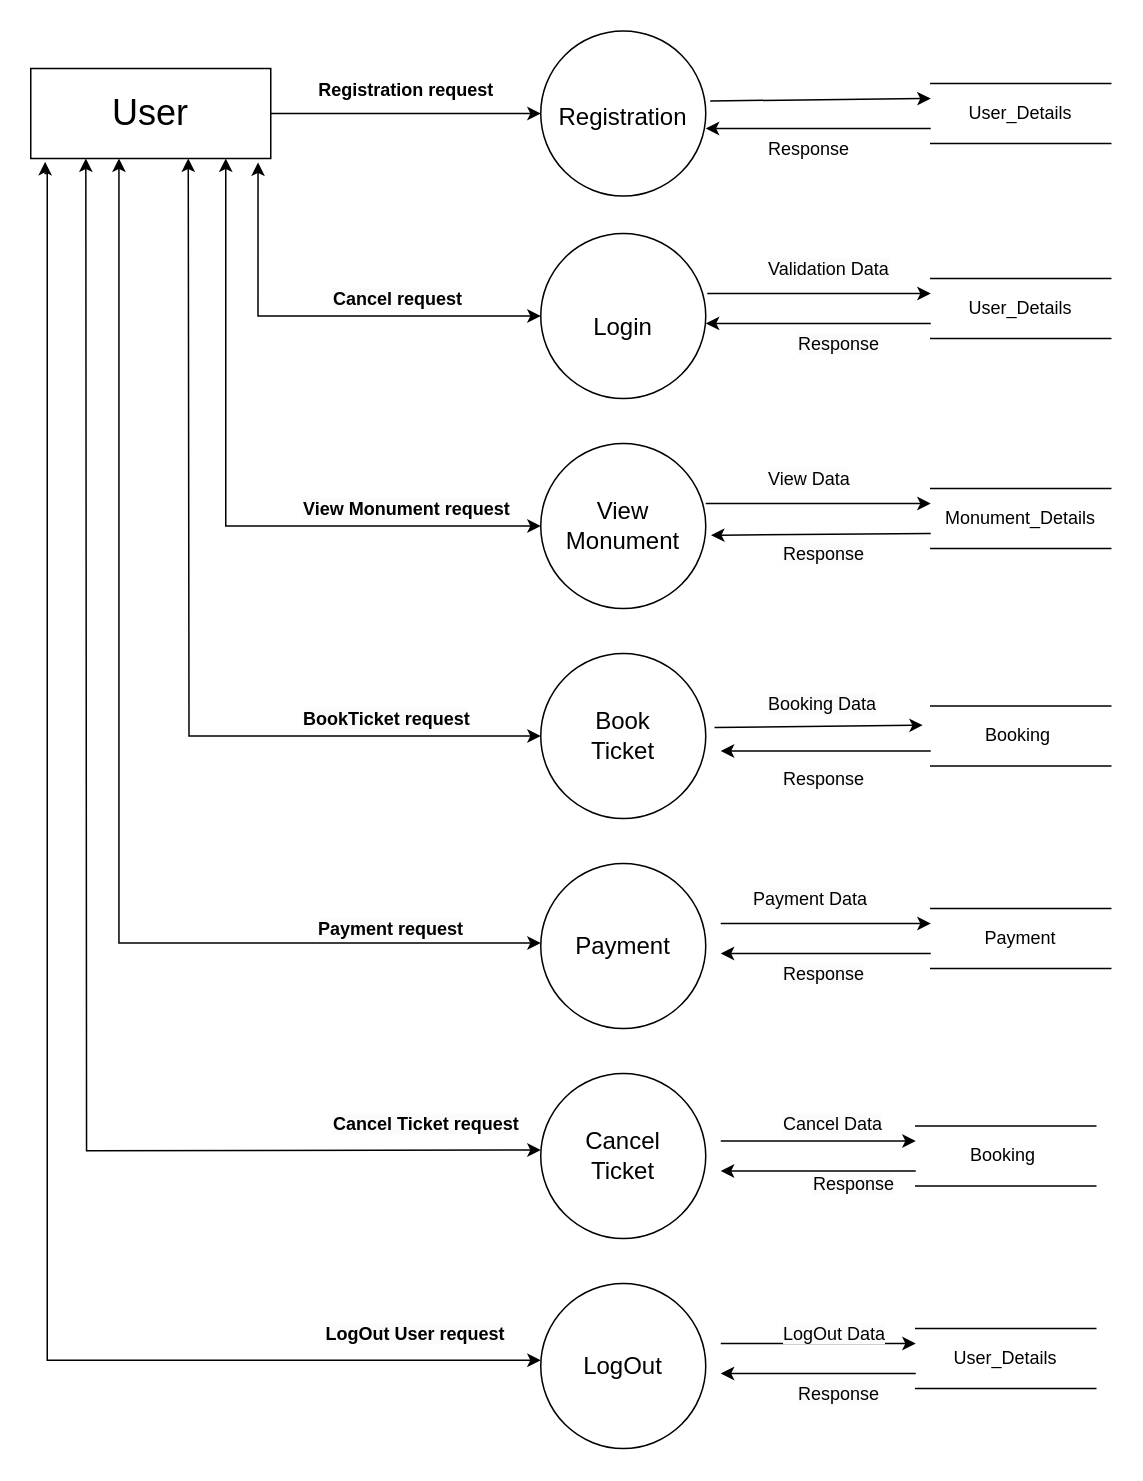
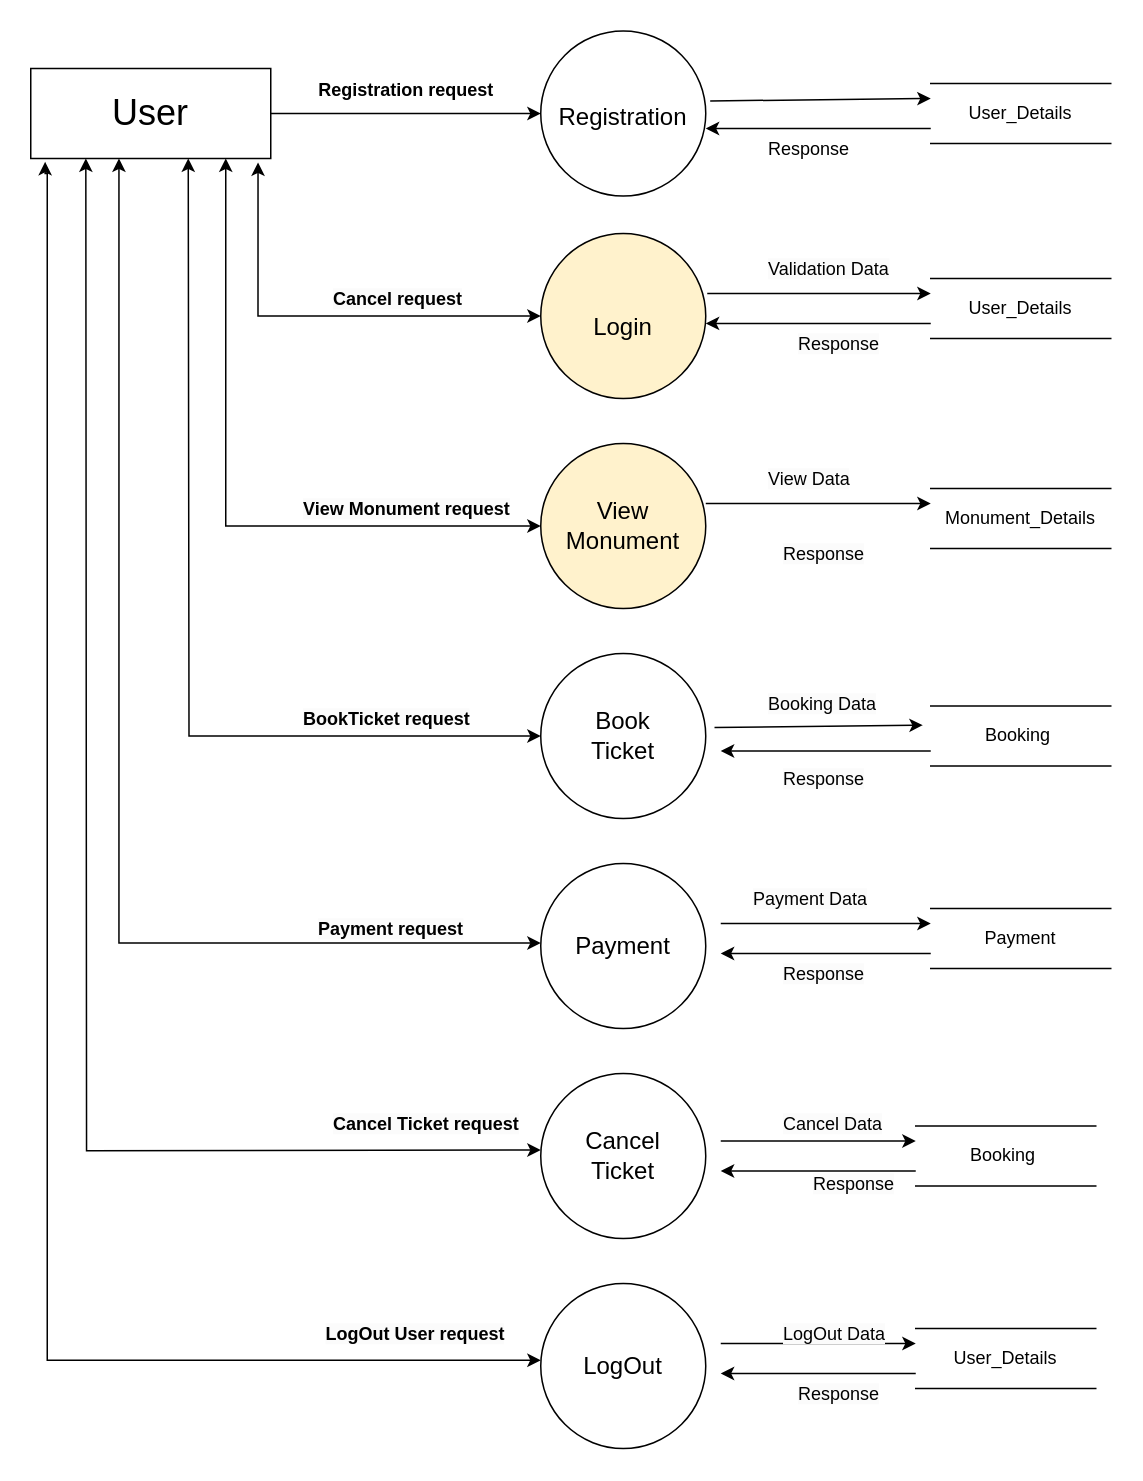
- <mxCell id="6" value="&lt;br&gt;&lt;span style=&quot;font-size: 16px;&quot;&gt;Login&lt;/span&gt;&lt;br&gt;" style="ellipse;whiteSpace=wrap;html=1;aspect=fixed;" vertex="1" parent="1"><mxGeometry x="360" y="155" width="110" height="110" as="geometry" /></mxCell>
+ <mxCell id="6" value="&lt;br&gt;&lt;span style=&quot;font-size: 16px;&quot;&gt;Login&lt;/span&gt;&lt;br&gt;" style="ellipse;whiteSpace=wrap;html=1;aspect=fixed;fillColor=#fff2cc;" vertex="1" parent="1"><mxGeometry x="360" y="155" width="110" height="110" as="geometry" /></mxCell>
- <mxCell id="7" value="&lt;font style=&quot;font-size: 16px;&quot;&gt;View&lt;br&gt;Monument&lt;/font&gt;" style="ellipse;whiteSpace=wrap;html=1;aspect=fixed;" vertex="1" parent="1"><mxGeometry x="360" y="295" width="110" height="110" as="geometry" /></mxCell>
+ <mxCell id="7" value="&lt;font style=&quot;font-size: 16px;&quot;&gt;View&lt;br&gt;Monument&lt;/font&gt;" style="ellipse;whiteSpace=wrap;html=1;aspect=fixed;fillColor=#fff2cc;" vertex="1" parent="1"><mxGeometry x="360" y="295" width="110" height="110" as="geometry" /></mxCell>
- <mxCell id="38" value="" style="endArrow=classic;html=1;rounded=0;exitX=0;exitY=0.75;exitDx=0;exitDy=0;entryX=1.032;entryY=0.556;entryDx=0;entryDy=0;entryPerimeter=0;" edge="1" parent="1" source="27" target="7"><mxGeometry width="50" height="50" relative="1" as="geometry"><mxPoint x="630" y="225" as="sourcePoint" /><mxPoint x="480" y="225" as="targetPoint" /></mxGeometry></mxCell>
